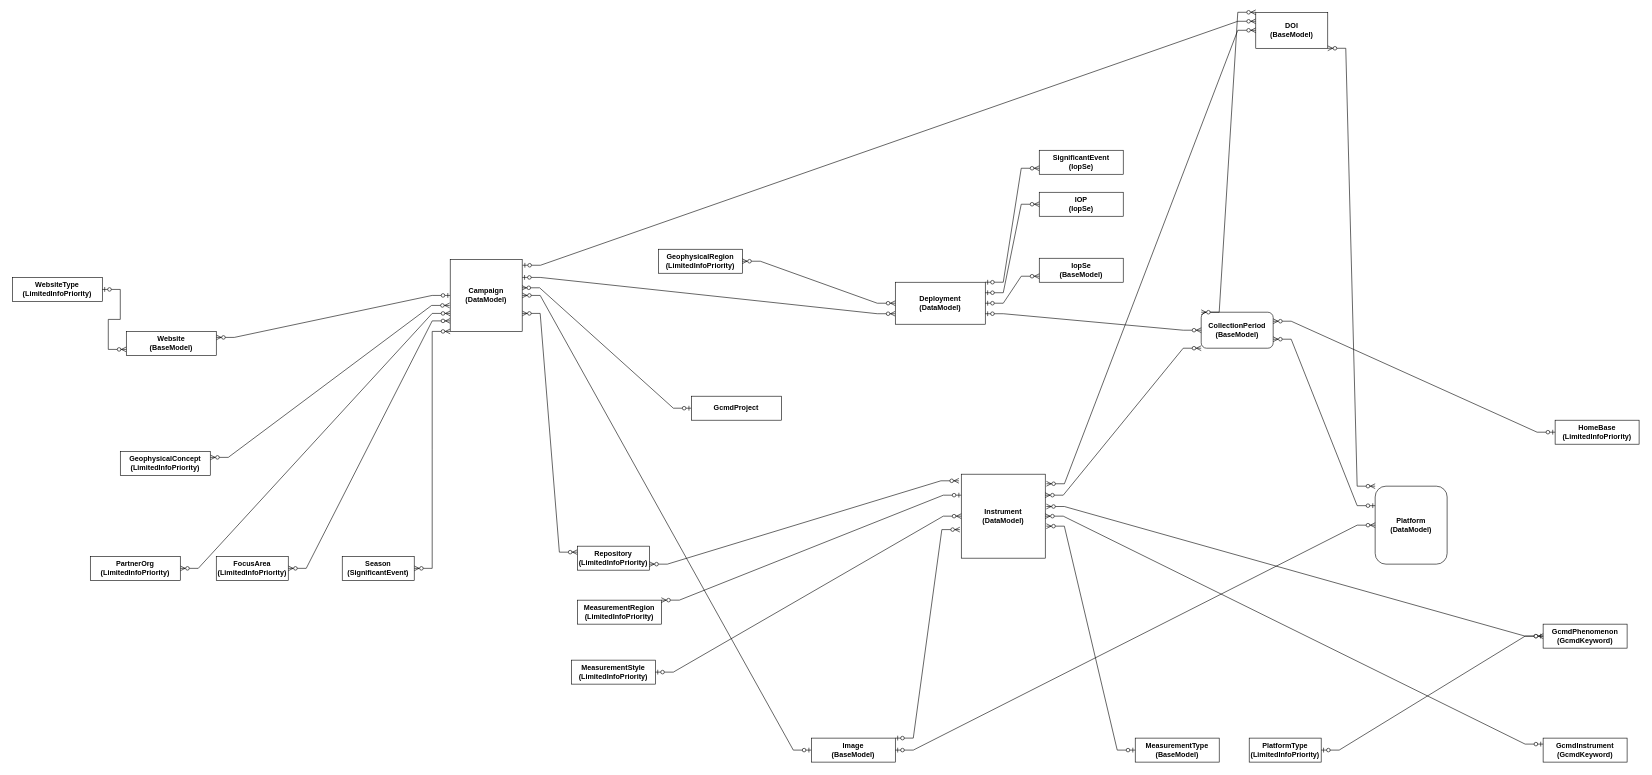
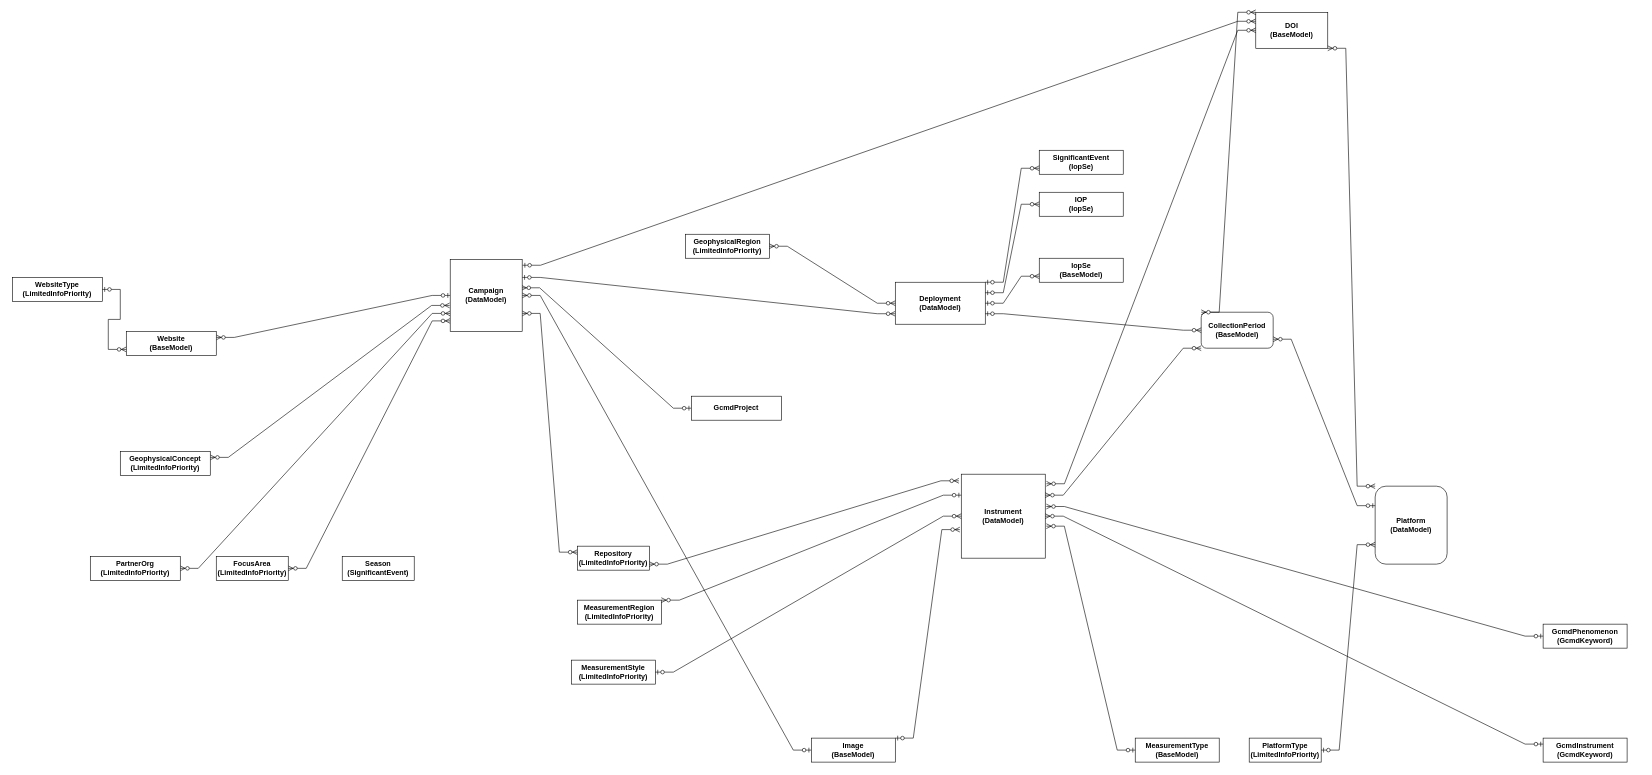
- <mxCell id="26" value="&lt;b&gt;GeophysicalRegion&lt;br&gt;&lt;/b&gt;&lt;b style=&quot;border-color: var(--border-color);&quot;&gt;(&lt;/b&gt;&lt;b style=&quot;border-color: var(--border-color);&quot;&gt;LimitedInfoPriority&lt;/b&gt;&lt;b style=&quot;border-color: var(--border-color);&quot;&gt;)&lt;/b&gt;&lt;b&gt;&lt;br&gt;&lt;/b&gt;" style="rounded=0;whiteSpace=wrap;html=1;" vertex="1" parent="1"><mxGeometry x="1097" y="415" width="140" height="40" as="geometry" /></mxCell>
+ <mxCell id="26" value="&lt;b&gt;GeophysicalRegion&lt;br&gt;&lt;/b&gt;&lt;b style=&quot;border-color: var(--border-color);&quot;&gt;(&lt;/b&gt;&lt;b style=&quot;border-color: var(--border-color);&quot;&gt;LimitedInfoPriority&lt;/b&gt;&lt;b style=&quot;border-color: var(--border-color);&quot;&gt;)&lt;/b&gt;&lt;b&gt;&lt;br&gt;&lt;/b&gt;" style="rounded=0;whiteSpace=wrap;html=1;" vertex="1" parent="1"><mxGeometry x="1142" y="390" width="140" height="40" as="geometry" /></mxCell>
- <mxCell id="49" value="" style="edgeStyle=entityRelationEdgeStyle;fontSize=12;html=1;endArrow=ERzeroToMany;startArrow=ERzeroToOne;rounded=0;exitX=0;exitY=0.5;exitDx=0;exitDy=0;entryX=1;entryY=0.25;entryDx=0;entryDy=0;" edge="1" parent="1" source="48" target="37"><mxGeometry width="100" height="100" relative="1" as="geometry"><mxPoint x="2392" y="930" as="sourcePoint" /><mxPoint x="2492" y="830" as="targetPoint" /></mxGeometry></mxCell>
- <mxCell id="48" value="&lt;b&gt;HomeBase&lt;br&gt;&lt;/b&gt;&lt;b style=&quot;border-color: var(--border-color);&quot;&gt;(&lt;/b&gt;&lt;b style=&quot;border-color: var(--border-color);&quot;&gt;LimitedInfoPriority&lt;/b&gt;&lt;b style=&quot;border-color: var(--border-color);&quot;&gt;)&lt;/b&gt;&lt;b&gt;&lt;br&gt;&lt;/b&gt;" style="rounded=0;whiteSpace=wrap;html=1;" vertex="1" parent="1"><mxGeometry x="2592" y="700" width="140" height="40" as="geometry" /></mxCell>
- <mxCell id="10" value="" style="edgeStyle=entityRelationEdgeStyle;fontSize=12;html=1;endArrow=ERzeroToMany;endFill=1;startArrow=ERzeroToMany;rounded=0;exitX=1;exitY=0.5;exitDx=0;exitDy=0;entryX=0;entryY=1;entryDx=0;entryDy=0;" parent="1" source="15" target="21" edge="1"><mxGeometry width="100" height="100" relative="1" as="geometry"><mxPoint x="800" y="1042" as="sourcePoint" /><mxPoint x="775" y="592" as="targetPoint" /></mxGeometry></mxCell>
- <mxCell id="43" value="" style="edgeStyle=entityRelationEdgeStyle;fontSize=12;html=1;endArrow=ERzeroToMany;startArrow=ERzeroToOne;rounded=0;entryX=0;entryY=0.5;entryDx=0;entryDy=0;" edge="1" parent="1" source="41" target="3"><mxGeometry width="100" height="100" relative="1" as="geometry"><mxPoint x="1652" y="1220" as="sourcePoint" /><mxPoint x="1752" y="1120" as="targetPoint" /></mxGeometry></mxCell>
- <mxCell id="47" value="" style="edgeStyle=entityRelationEdgeStyle;fontSize=12;html=1;endArrow=ERzeroToMany;startArrow=ERzeroToOne;rounded=0;exitX=1;exitY=0.5;exitDx=0;exitDy=0;" edge="1" parent="1" source="17" target="34"><mxGeometry width="100" height="100" relative="1" as="geometry"><mxPoint x="1252" y="930" as="sourcePoint" /><mxPoint x="1352" y="830" as="targetPoint" /></mxGeometry></mxCell>
+ <mxCell id="47" value="" style="edgeStyle=entityRelationEdgeStyle;fontSize=12;html=1;endArrow=ERzeroToMany;startArrow=ERzeroToOne;rounded=0;exitX=1;exitY=0.5;exitDx=0;exitDy=0;entryX=0;entryY=0.75;entryDx=0;entryDy=0;" edge="1" parent="1" source="17" target="3"><mxGeometry width="100" height="100" relative="1" as="geometry"><mxPoint x="1252" y="930" as="sourcePoint" /><mxPoint x="1352" y="830" as="targetPoint" /></mxGeometry></mxCell>
